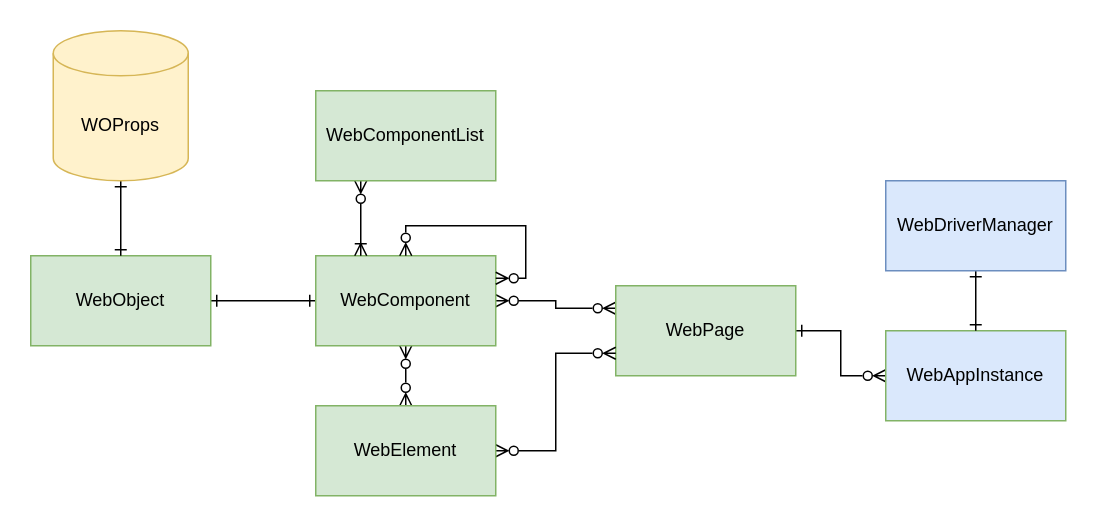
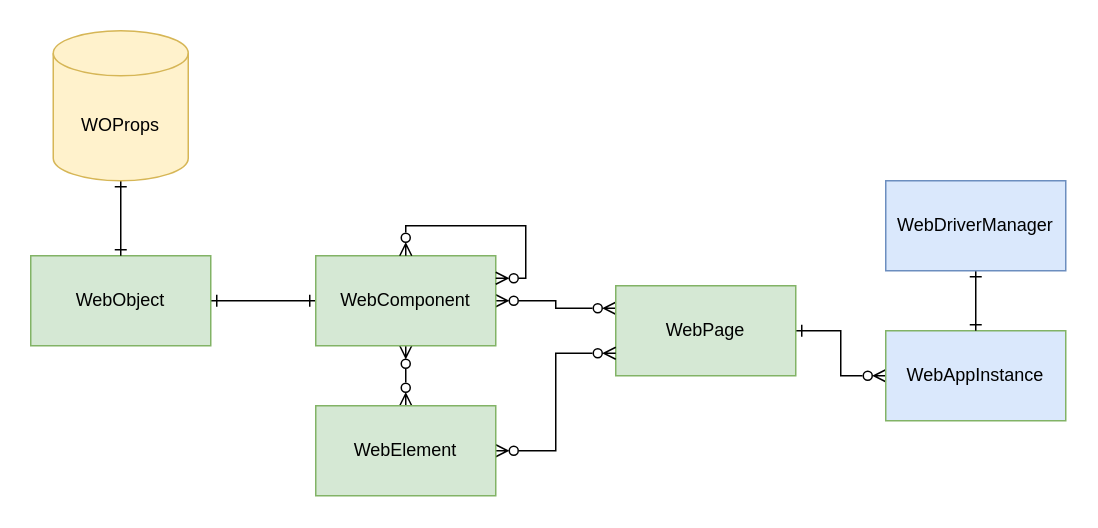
- <mxCell id="14" value="WebComponentList" style="rounded=0;whiteSpace=wrap;html=1;fillColor=#d5e8d4;strokeColor=#82b366;" parent="1" vertex="1"><mxGeometry x="210" y="60" width="120" height="60" as="geometry" /></mxCell>
- <mxCell id="13" style="edgeStyle=orthogonalEdgeStyle;rounded=0;orthogonalLoop=1;jettySize=auto;html=1;exitX=0.25;exitY=1;exitDx=0;exitDy=0;entryX=0.25;entryY=0;entryDx=0;entryDy=0;endArrow=ERoneToMany;endFill=0;startArrow=ERzeroToMany;startFill=0;" parent="1" source="14" target="6" edge="1"><mxGeometry relative="1" as="geometry" /></mxCell>
